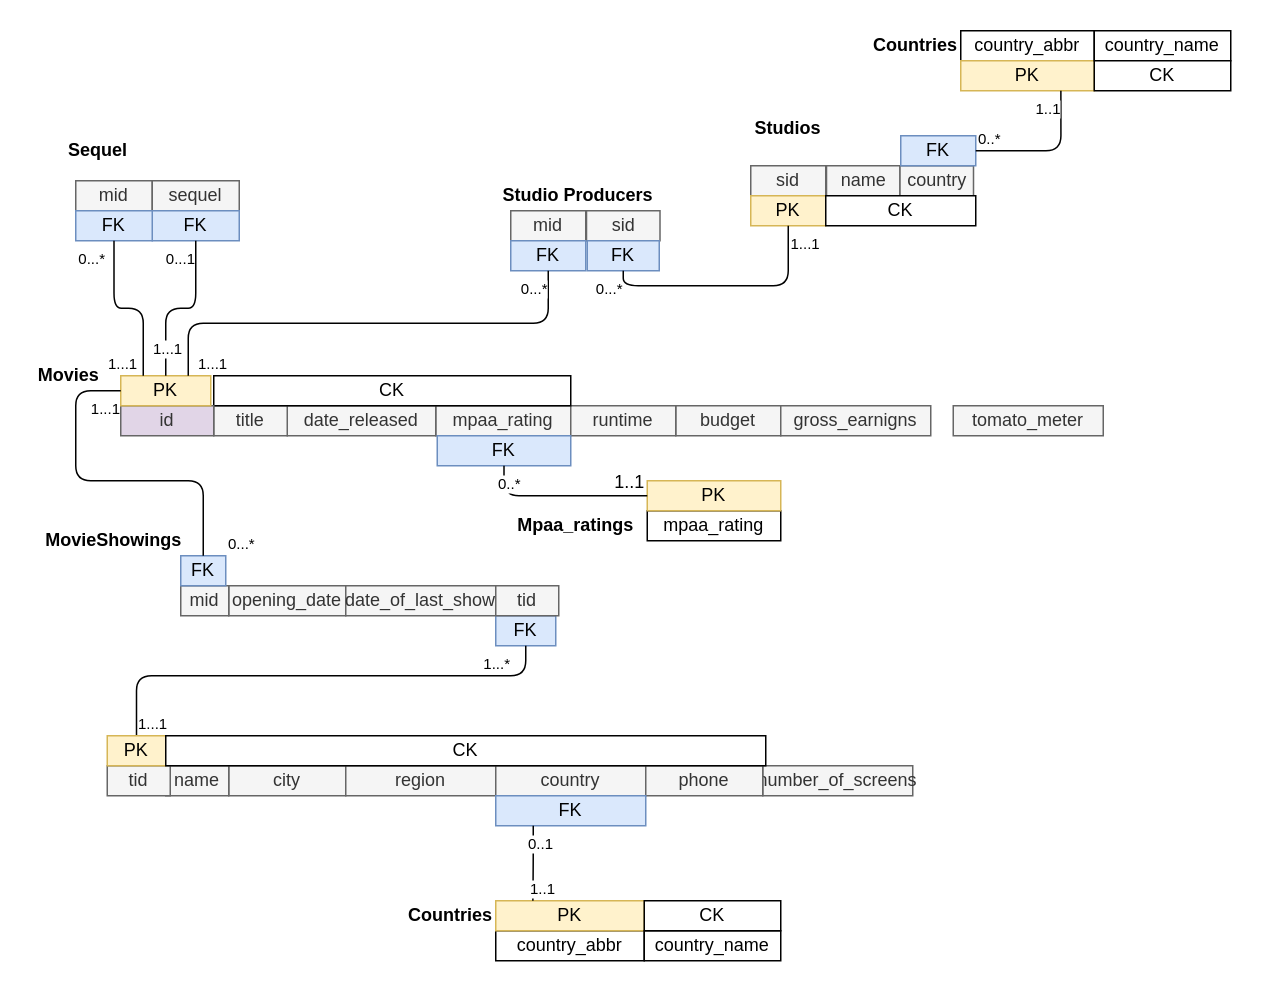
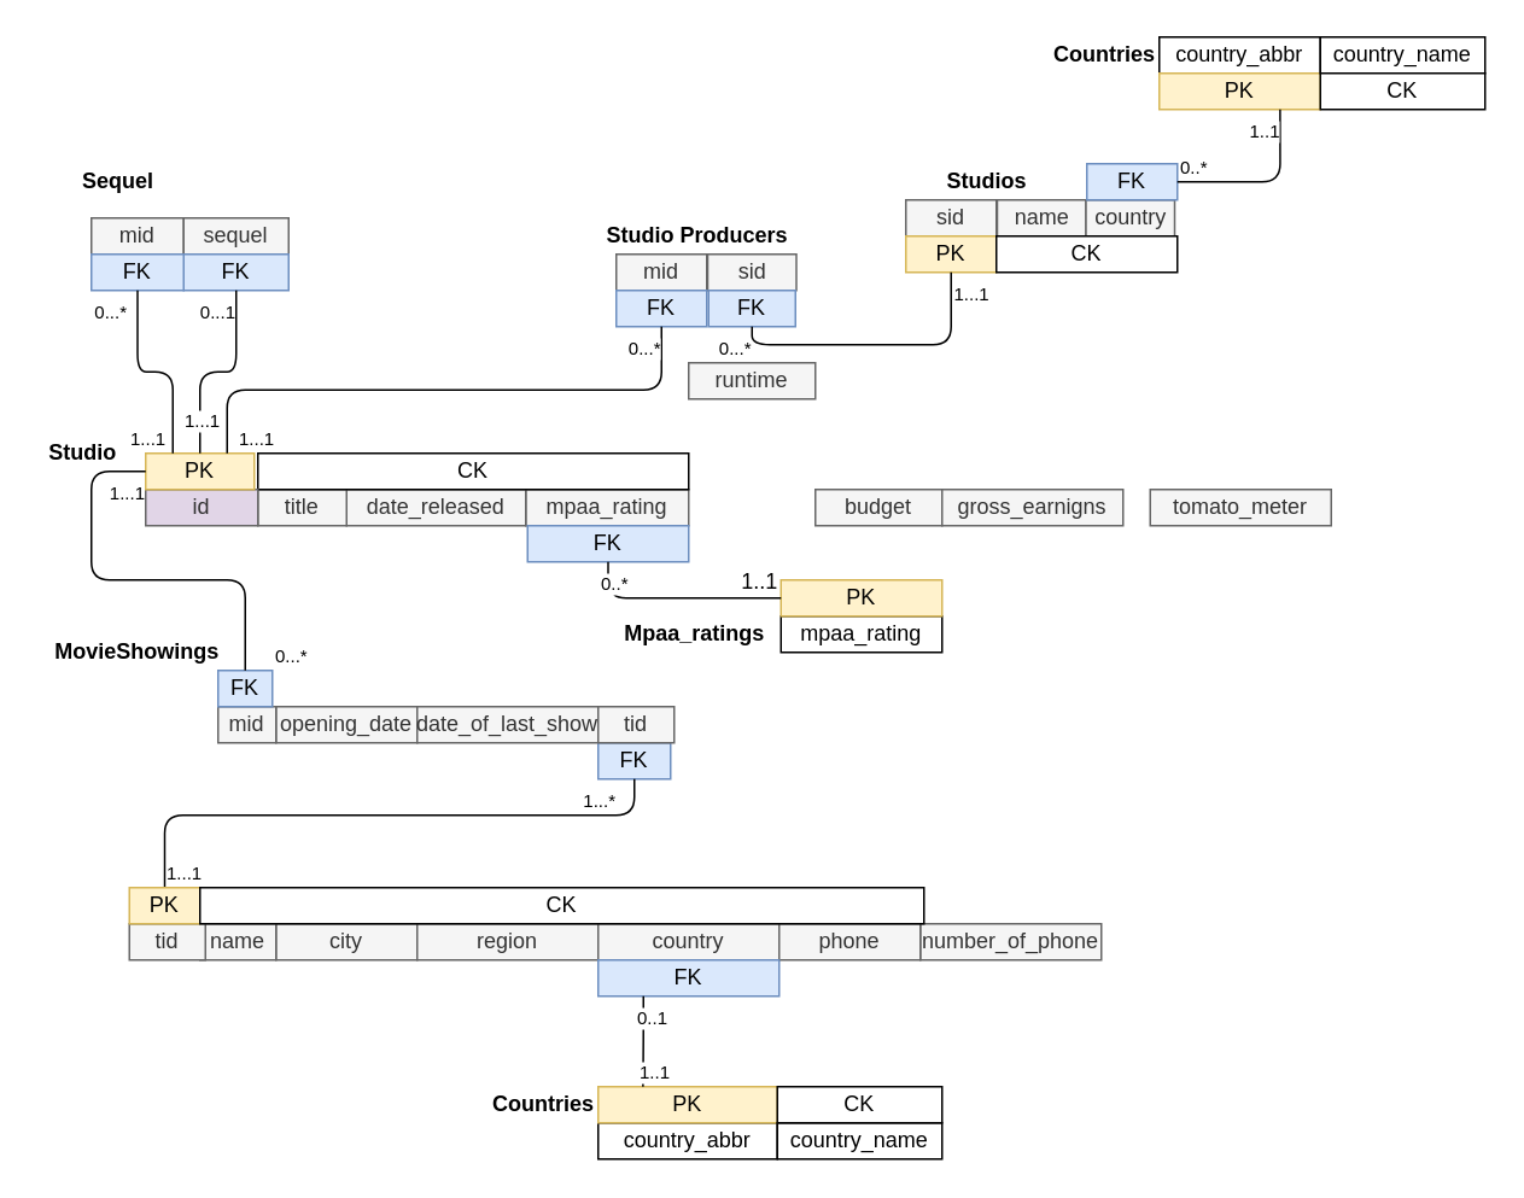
- <mxCell id="37" value="&lt;b&gt;Studios&lt;/b&gt;" style="text;html=1;strokeColor=none;fillColor=none;align=center;verticalAlign=middle;whiteSpace=wrap;rounded=0;" parent="1" vertex="1"><mxGeometry x="470" y="75" width="110" height="20" as="geometry" /></mxCell>
+ <mxCell id="37" value="&lt;b&gt;Studios&lt;/b&gt;" style="text;html=1;strokeColor=none;fillColor=none;align=center;verticalAlign=middle;whiteSpace=wrap;rounded=0;" parent="1" vertex="1"><mxGeometry x="490" y="90" width="110" height="20" as="geometry" /></mxCell>
- <mxCell id="2" value="&lt;b&gt;Movies&lt;/b&gt;" style="text;html=1;strokeColor=none;fillColor=none;align=center;verticalAlign=middle;whiteSpace=wrap;rounded=0;" parent="1" vertex="1"><mxGeometry x="20" y="240" width="51" height="20" as="geometry" /></mxCell>
+ <mxCell id="2" value="&lt;b&gt;Studio&lt;/b&gt;" style="text;html=1;strokeColor=none;fillColor=none;align=center;verticalAlign=middle;whiteSpace=wrap;rounded=0;" parent="1" vertex="1"><mxGeometry x="20" y="240" width="51" height="20" as="geometry" /></mxCell>
- <mxCell id="5" value="runtime" style="rounded=0;whiteSpace=wrap;html=1;fillColor=#f5f5f5;strokeColor=#666666;fontColor=#333333;" parent="1" vertex="1"><mxGeometry x="380" y="270" width="70" height="20" as="geometry" /></mxCell>
+ <mxCell id="5" value="runtime" style="rounded=0;whiteSpace=wrap;html=1;fillColor=#f5f5f5;strokeColor=#666666;fontColor=#333333;" parent="1" vertex="1"><mxGeometry x="380" y="200" width="70" height="20" as="geometry" /></mxCell>
- <mxCell id="29" value="number_of_screens" style="rounded=0;whiteSpace=wrap;html=1;fillColor=#f5f5f5;strokeColor=#666666;fontColor=#333333;" parent="1" vertex="1"><mxGeometry x="508" y="510" width="100" height="20" as="geometry" /></mxCell>
+ <mxCell id="29" value="number_of_phone" style="rounded=0;whiteSpace=wrap;html=1;fillColor=#f5f5f5;strokeColor=#666666;fontColor=#333333;" parent="1" vertex="1"><mxGeometry x="508" y="510" width="100" height="20" as="geometry" /></mxCell>
